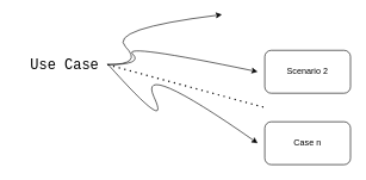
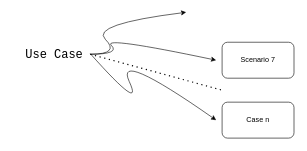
- <mxCell id="5" value="Scenario 2" style="rounded=1;whiteSpace=wrap;html=1;" vertex="1" parent="1"><mxGeometry x="370" y="70" width="120" height="60" as="geometry" /></mxCell>
+ <mxCell id="5" value="Scenario 7" style="rounded=1;whiteSpace=wrap;html=1;" vertex="1" parent="1"><mxGeometry x="370" y="70" width="120" height="60" as="geometry" /></mxCell>
